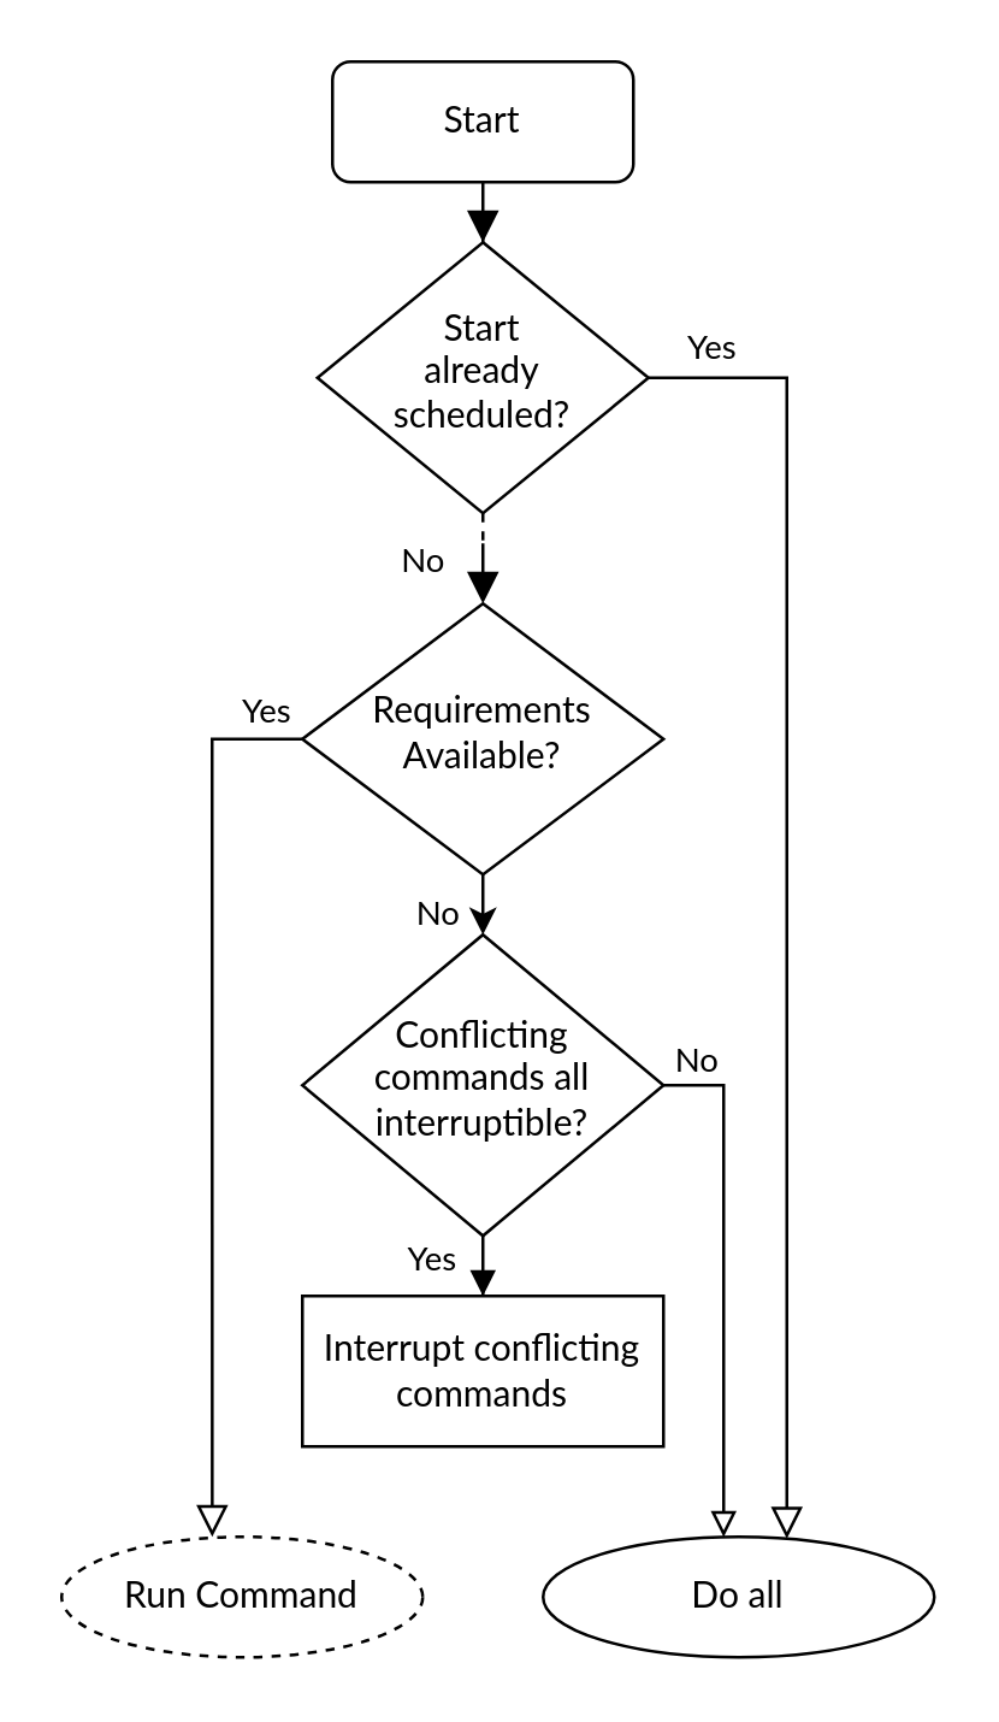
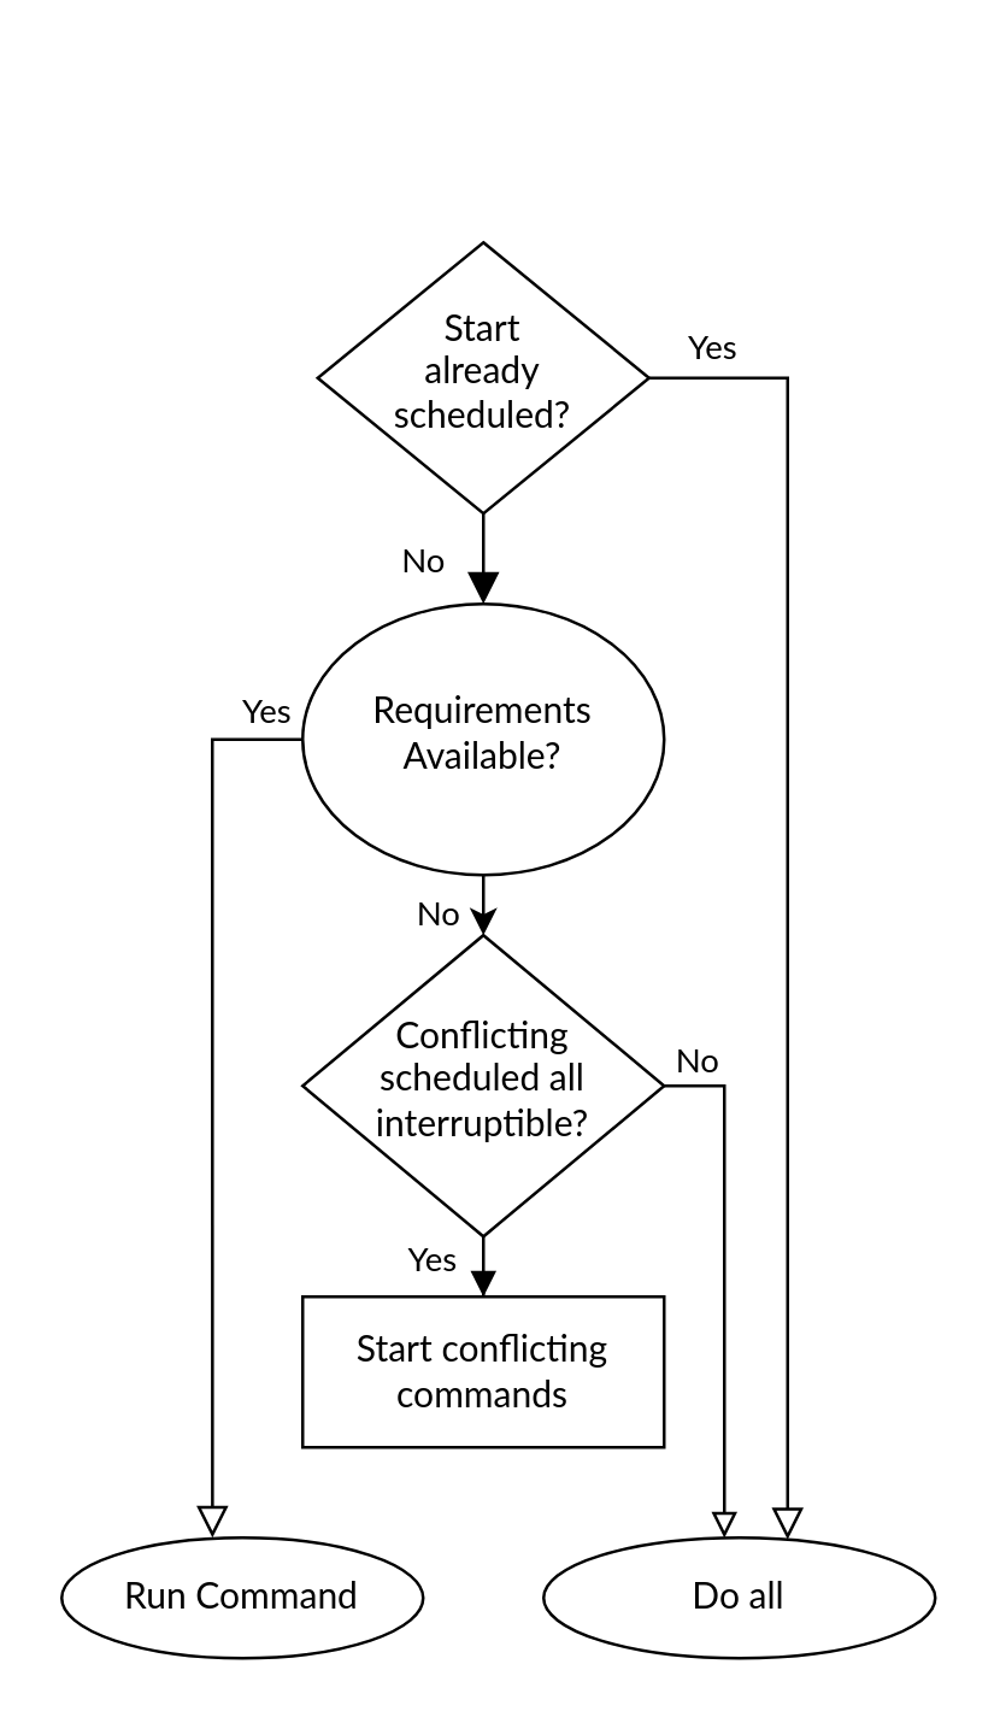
- <mxCell id="3" value="Start" style="rounded=1;whiteSpace=wrap;html=1;fontSize=12;glass=0;strokeWidth=1;shadow=0;fontFamily=Lato;" parent="1" vertex="1"><mxGeometry x="110" y="20" width="100" height="40" as="geometry" /></mxCell>
- <mxCell id="2" value="" style="rounded=0;html=1;jettySize=auto;orthogonalLoop=1;fontSize=11;endArrow=block;endFill=1;endSize=8;strokeWidth=1;shadow=0;labelBackgroundColor=none;edgeStyle=orthogonalEdgeStyle;fontFamily=Lato;" parent="1" source="3" target="6" edge="1"><mxGeometry relative="1" as="geometry" /></mxCell>
- <mxCell id="4" value="No" style="rounded=0;html=1;jettySize=auto;orthogonalLoop=1;fontSize=11;endArrow=block;endFill=1;endSize=8;strokeWidth=1;shadow=0;labelBackgroundColor=none;edgeStyle=orthogonalEdgeStyle;fontFamily=Lato;dashed=1;" parent="1" source="6" target="10" edge="1"><mxGeometry y="20" relative="1" as="geometry"><mxPoint as="offset" /></mxGeometry></mxCell>
+ <mxCell id="4" value="No" style="rounded=0;html=1;jettySize=auto;orthogonalLoop=1;fontSize=11;endArrow=block;endFill=1;endSize=8;strokeWidth=1;shadow=0;labelBackgroundColor=none;edgeStyle=orthogonalEdgeStyle;fontFamily=Lato;" parent="1" source="6" target="10" edge="1"><mxGeometry y="20" relative="1" as="geometry"><mxPoint as="offset" /></mxGeometry></mxCell>
- <mxCell id="10" value="Requirements Available?" style="rhombus;whiteSpace=wrap;html=1;shadow=0;fontFamily=Lato;fontSize=12;align=center;strokeWidth=1;spacing=6;spacingTop=-4;" parent="1" vertex="1"><mxGeometry x="100" y="200" width="120" height="90" as="geometry" /></mxCell>
+ <mxCell id="10" value="Requirements Available?" style="ellipse;whiteSpace=wrap;html=1;shadow=0;fontFamily=Lato;fontSize=12;align=center;strokeWidth=1;spacing=6;spacingTop=-4;" parent="1" vertex="1"><mxGeometry x="100" y="200" width="120" height="90" as="geometry" /></mxCell>
- <mxCell id="15" value="Conflicting commands all interruptible?" style="rhombus;whiteSpace=wrap;html=1;shadow=0;fontFamily=Lato;fontSize=12;align=center;strokeWidth=1;spacing=6;spacingTop=-4;" vertex="1" parent="1"><mxGeometry x="100" y="310" width="120" height="100" as="geometry" /></mxCell>
+ <mxCell id="15" value="Conflicting scheduled all interruptible?" style="rhombus;whiteSpace=wrap;html=1;shadow=0;fontFamily=Lato;fontSize=12;align=center;strokeWidth=1;spacing=6;spacingTop=-4;" vertex="1" parent="1"><mxGeometry x="100" y="310" width="120" height="100" as="geometry" /></mxCell>
- <mxCell id="16" value="Interrupt conflicting commands" style="rounded=0;whiteSpace=wrap;html=1;fontFamily=Lato;" vertex="1" parent="1"><mxGeometry x="100" y="430" width="120" height="50" as="geometry" /></mxCell>
+ <mxCell id="16" value="Start conflicting commands" style="rounded=0;whiteSpace=wrap;html=1;fontFamily=Lato;" vertex="1" parent="1"><mxGeometry x="100" y="430" width="120" height="50" as="geometry" /></mxCell>
- <mxCell id="17" value="Run Command" style="ellipse;whiteSpace=wrap;html=1;fontFamily=Lato;dashed=1;" vertex="1" parent="1"><mxGeometry x="20" y="510" width="120" height="40" as="geometry" /></mxCell>
+ <mxCell id="17" value="Run Command" style="ellipse;whiteSpace=wrap;html=1;fontFamily=Lato;" vertex="1" parent="1"><mxGeometry x="20" y="510" width="120" height="40" as="geometry" /></mxCell>
